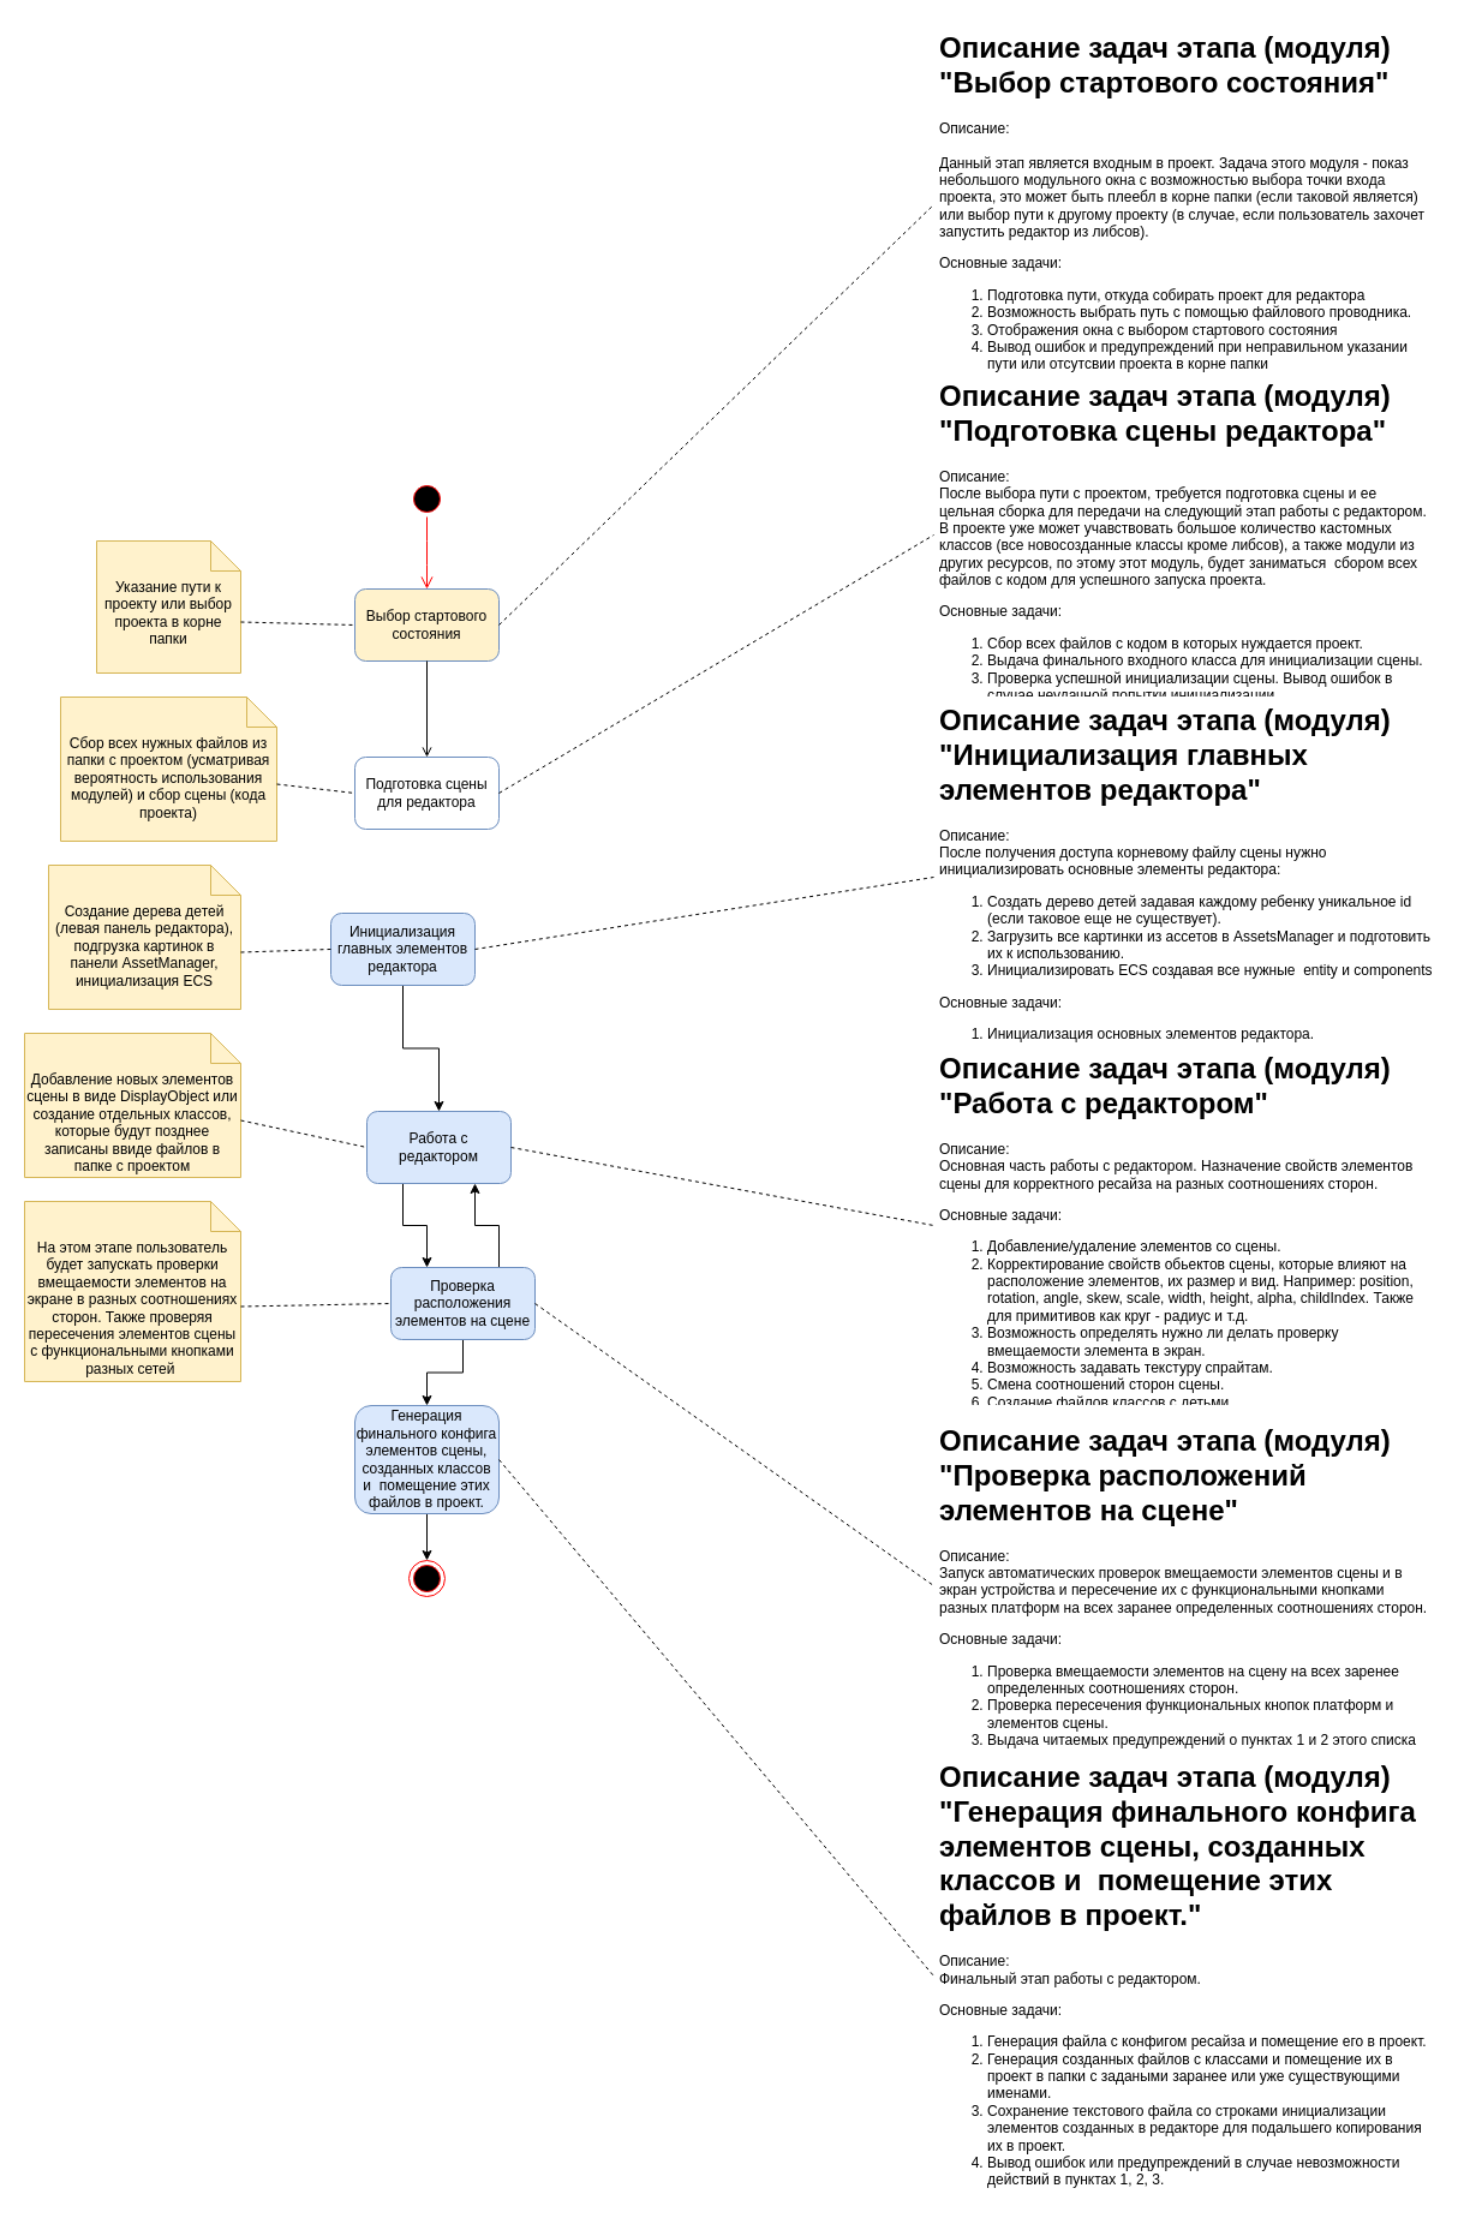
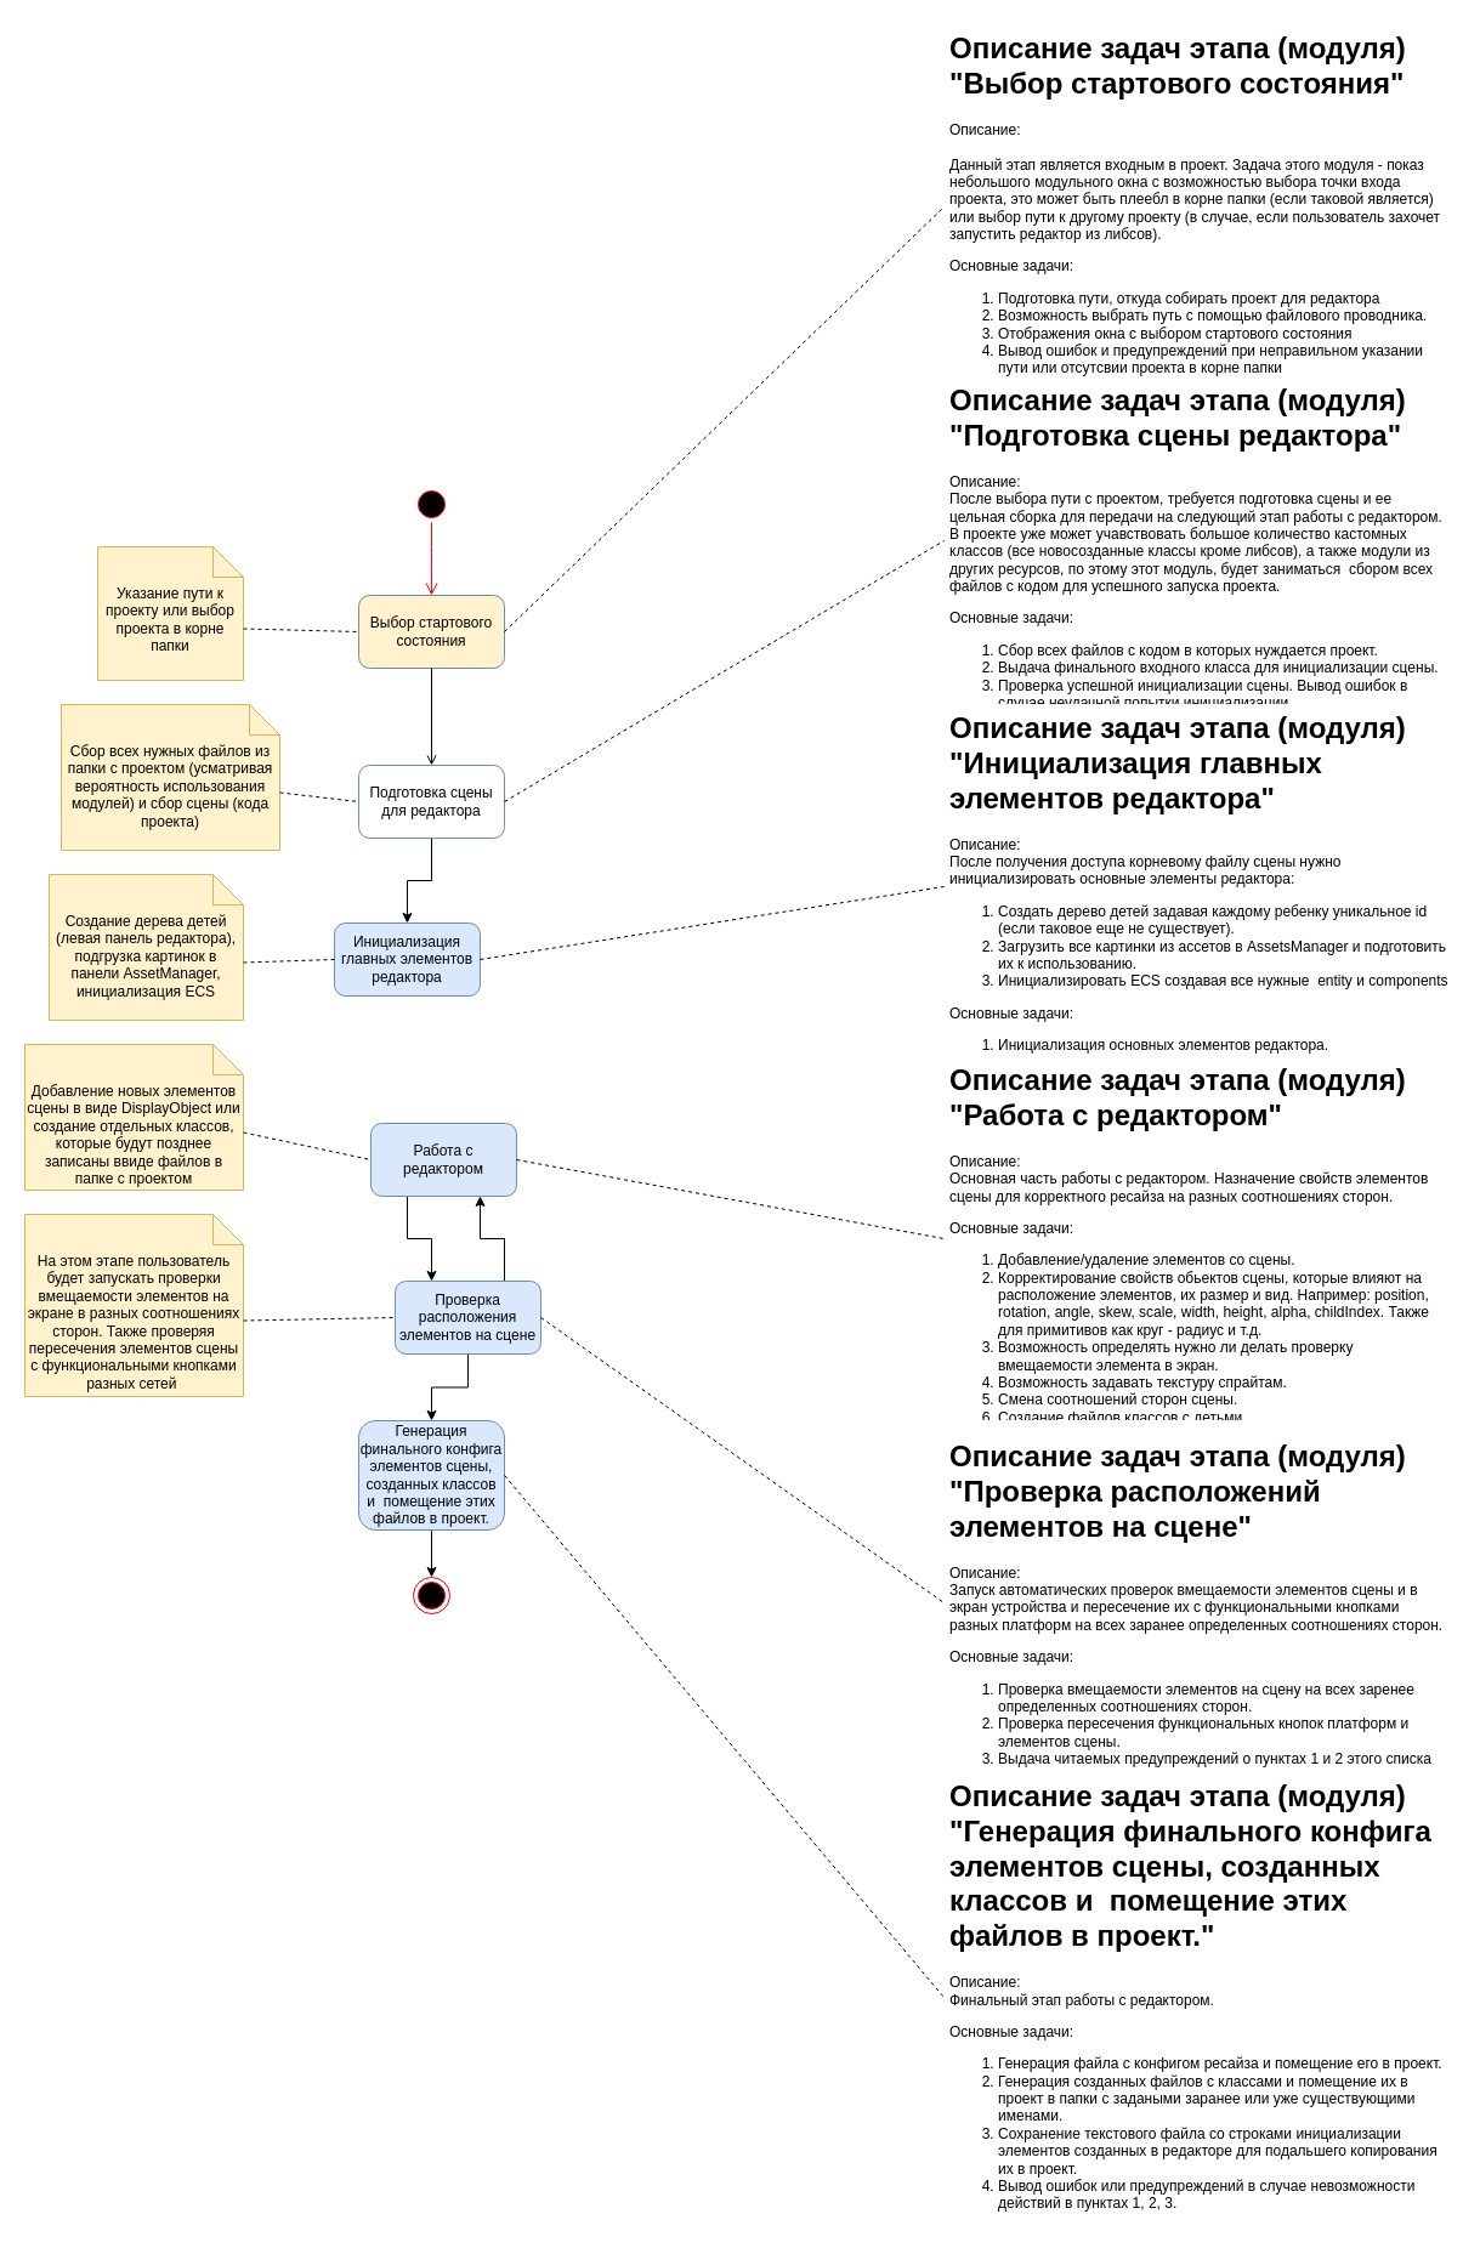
+ <mxCell id="25" style="edgeStyle=orthogonalEdgeStyle;rounded=0;orthogonalLoop=1;jettySize=auto;html=1;exitX=0.5;exitY=1;exitDx=0;exitDy=0;entryX=0.5;entryY=0;entryDx=0;entryDy=0;" parent="1" source="26" target="8" edge="1"><mxGeometry relative="1" as="geometry" /></mxCell>
- <mxCell id="7" style="edgeStyle=orthogonalEdgeStyle;rounded=0;orthogonalLoop=1;jettySize=auto;html=1;exitX=0.5;exitY=1;exitDx=0;exitDy=0;entryX=0.5;entryY=0;entryDx=0;entryDy=0;" parent="1" source="8" target="13" edge="1"><mxGeometry relative="1" as="geometry" /></mxCell>
